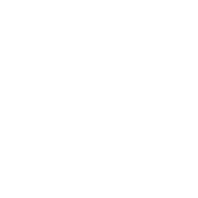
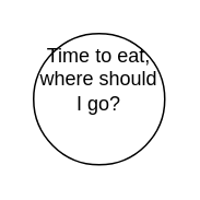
+ <mxCell id="2" value="Time to eat, where should I go?" style="ellipse;whiteSpace=wrap;html=1;verticalAlign=top;" vertex="1" parent="1"><mxGeometry x="20" y="20" width="80" height="80" as="geometry" /></mxCell>
